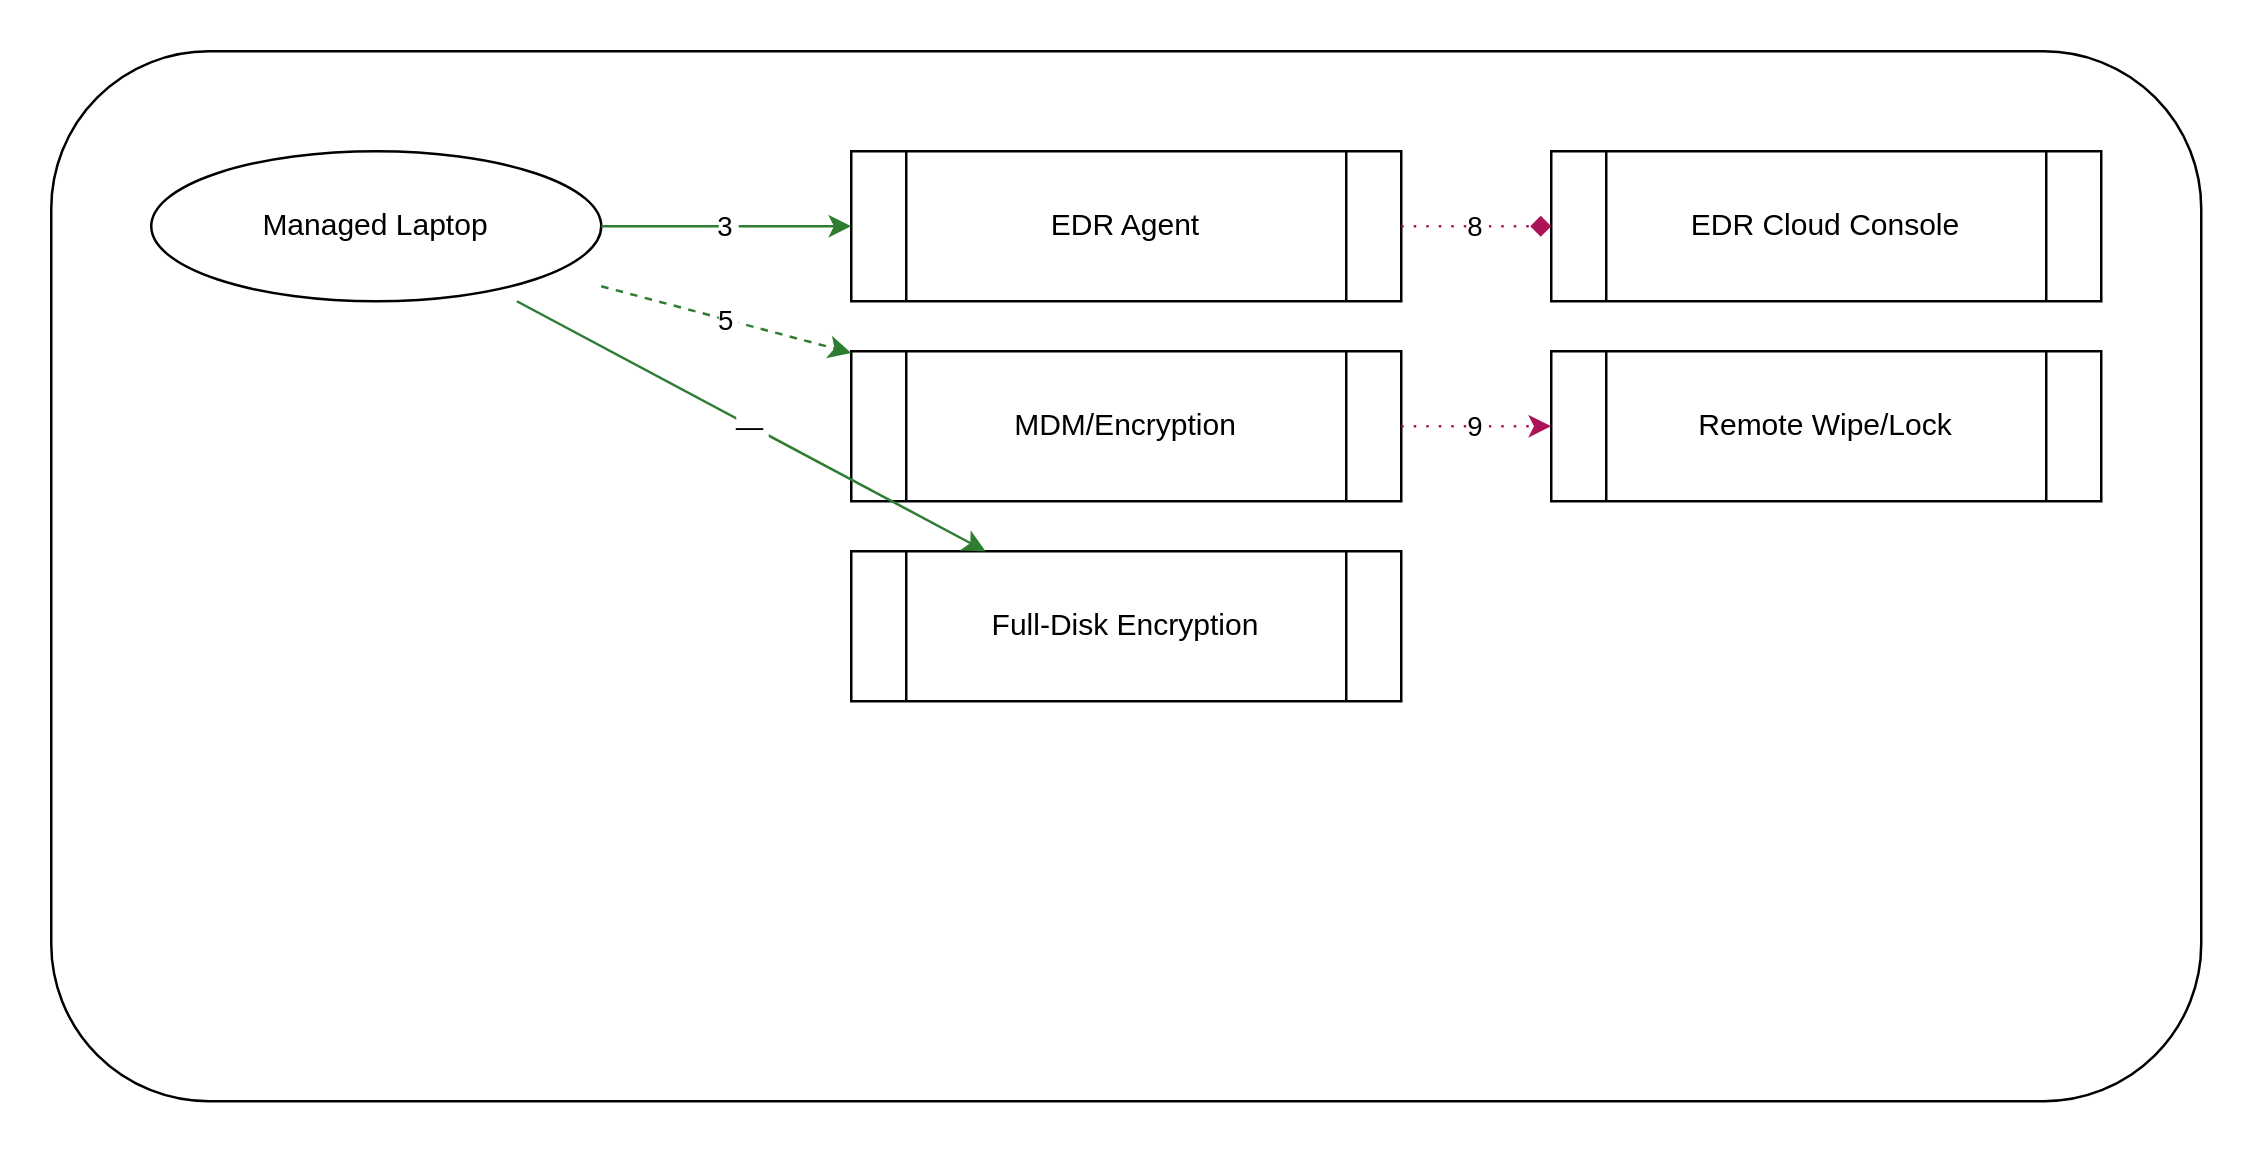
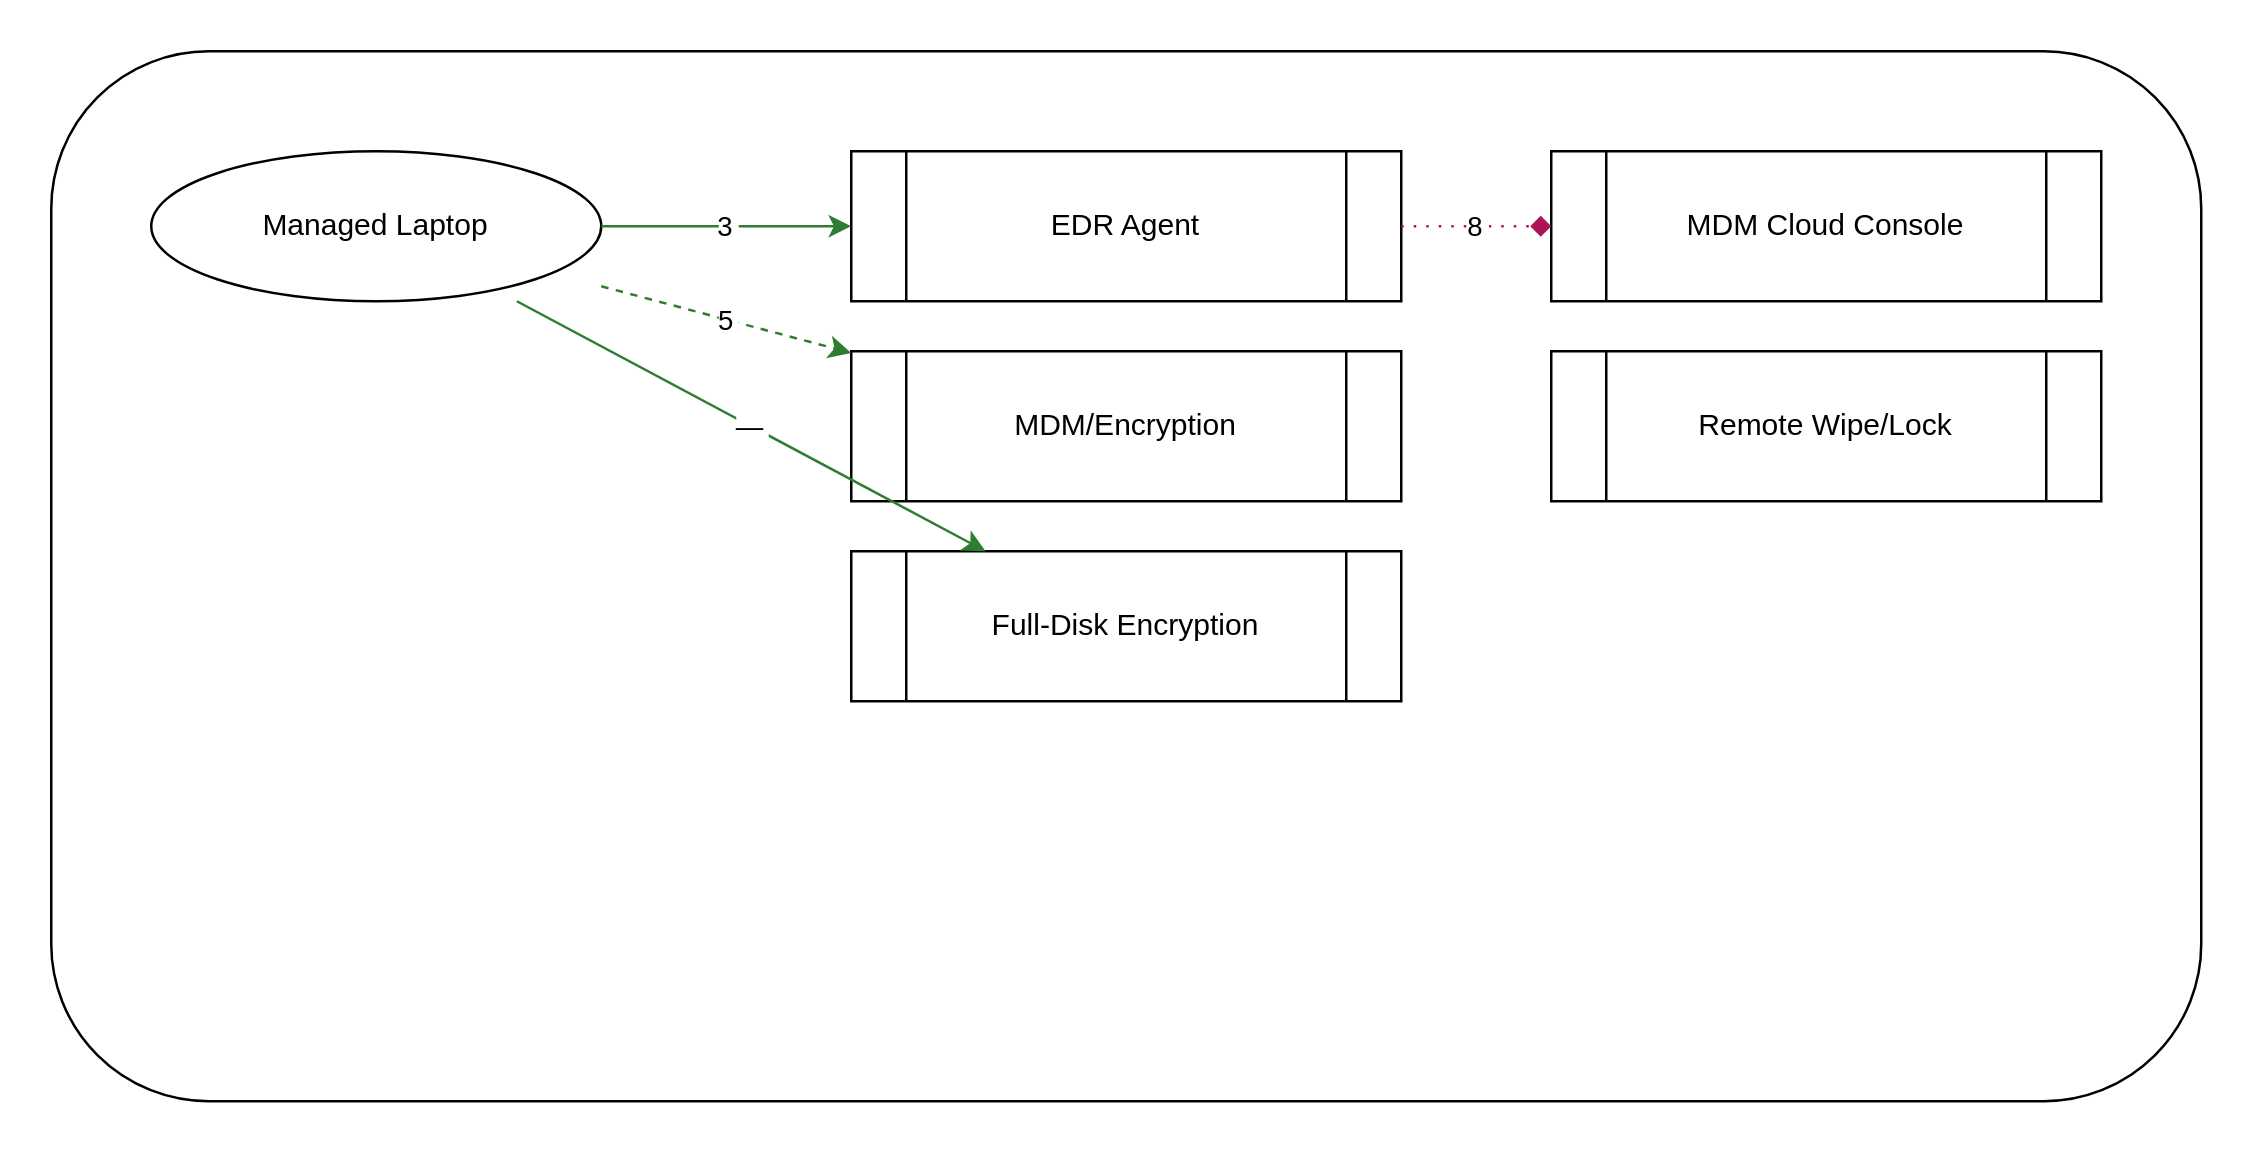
- <mxCell id="7" value="EDR Cloud Console" style="shape=process;whiteSpace=wrap;html=1;strokeColor:#ad1457;fillColor:#fce4ec;" vertex="1" parent="1"><mxGeometry x="620" y="60" width="220" height="60" as="geometry" /></mxCell>
+ <mxCell id="7" value="MDM Cloud Console" style="shape=process;whiteSpace=wrap;html=1;strokeColor:#ad1457;fillColor:#fce4ec;" vertex="1" parent="1"><mxGeometry x="620" y="60" width="220" height="60" as="geometry" /></mxCell>
- <mxCell id="13" edge="1" parent="1" source="5" target="8" value="9" style="dashed=1;dashPattern=1 4;endArrow=classic;strokeColor=#ad1457;"><mxGeometry relative="1" as="geometry" /></mxCell>
